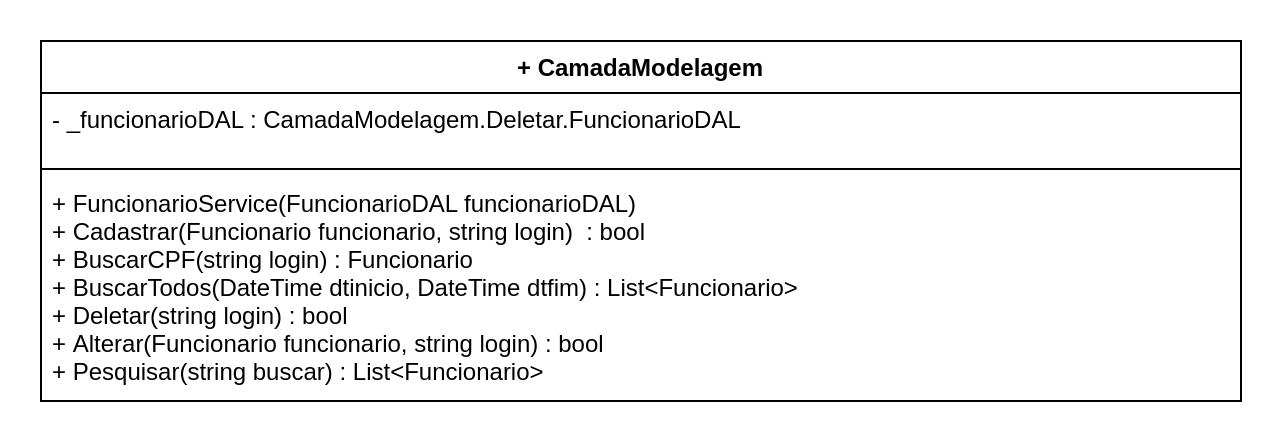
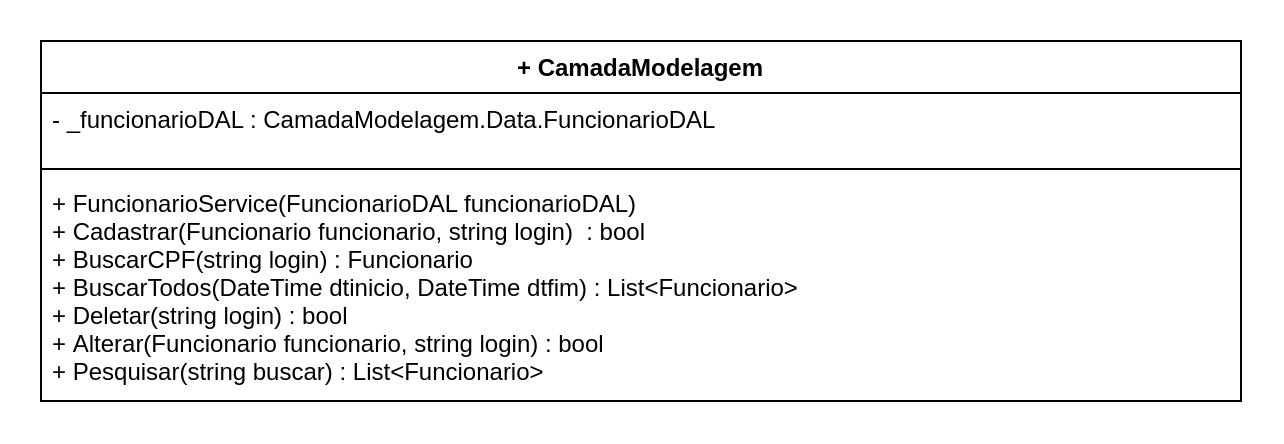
- <mxCell id="3" value="- _funcionarioDAL : CamadaModelagem.Deletar.FuncionarioDAL" style="text;strokeColor=none;fillColor=none;align=left;verticalAlign=top;spacingLeft=4;spacingRight=4;overflow=hidden;rotatable=0;points=[[0,0.5],[1,0.5]];portConstraint=eastwest;" vertex="1" parent="2"><mxGeometry y="26" width="600" height="34" as="geometry" /></mxCell>
+ <mxCell id="3" value="- _funcionarioDAL : CamadaModelagem.Data.FuncionarioDAL" style="text;strokeColor=none;fillColor=none;align=left;verticalAlign=top;spacingLeft=4;spacingRight=4;overflow=hidden;rotatable=0;points=[[0,0.5],[1,0.5]];portConstraint=eastwest;" vertex="1" parent="2"><mxGeometry y="26" width="600" height="34" as="geometry" /></mxCell>
